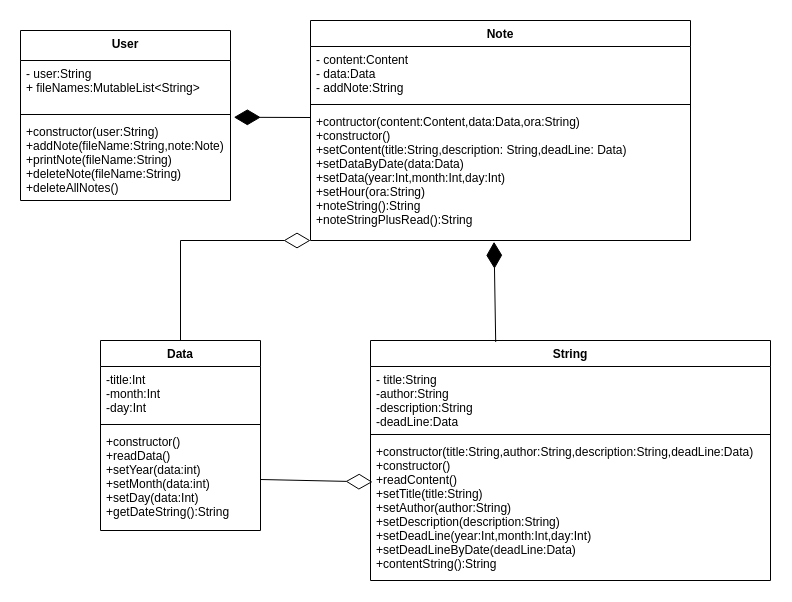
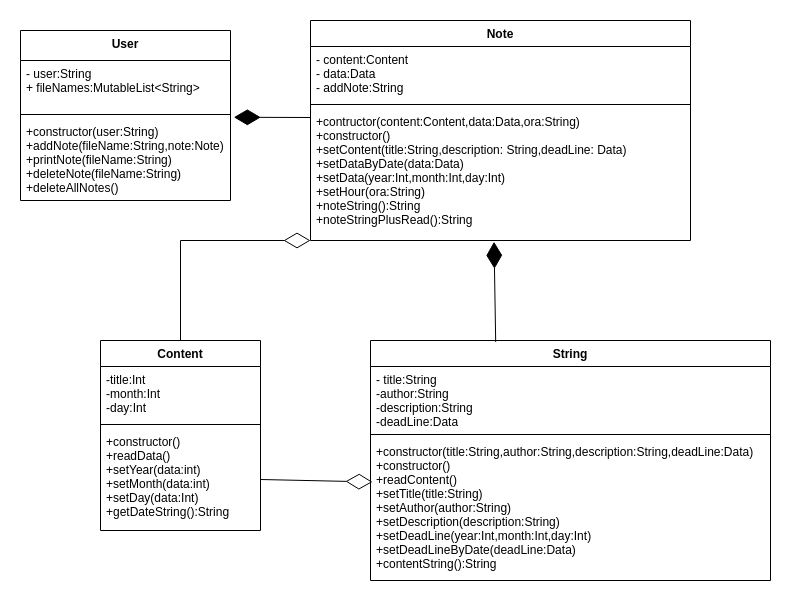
- <mxCell id="12" value="Data" style="swimlane;fontStyle=1;align=center;verticalAlign=top;childLayout=stackLayout;horizontal=1;startSize=26;horizontalStack=0;resizeParent=1;resizeParentMax=0;resizeLast=0;collapsible=1;marginBottom=0;" vertex="1" parent="1"><mxGeometry x="100" y="340" width="160" height="190" as="geometry" /></mxCell>
+ <mxCell id="12" value="Content" style="swimlane;fontStyle=1;align=center;verticalAlign=top;childLayout=stackLayout;horizontal=1;startSize=26;horizontalStack=0;resizeParent=1;resizeParentMax=0;resizeLast=0;collapsible=1;marginBottom=0;" vertex="1" parent="1"><mxGeometry x="100" y="340" width="160" height="190" as="geometry" /></mxCell>
